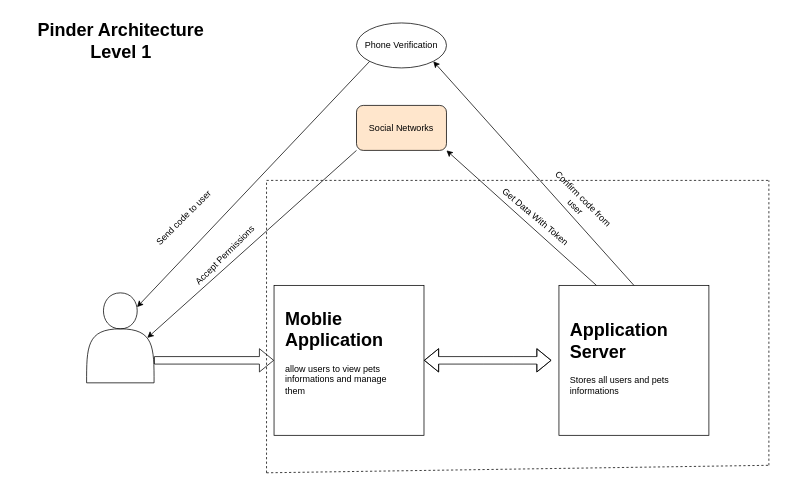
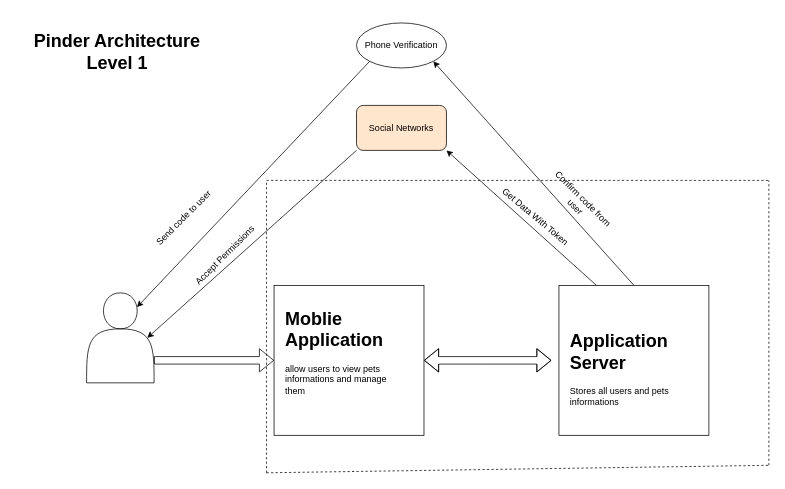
- <mxCell id="18" value="&lt;h1 style=&quot;text-align: center&quot;&gt;Pinder Architecture Level 1&lt;/h1&gt;&lt;p&gt;&lt;br&gt;&lt;/p&gt;" style="text;html=1;strokeColor=none;fillColor=none;spacing=5;spacingTop=-20;whiteSpace=wrap;overflow=hidden;rounded=0;" parent="1" vertex="1"><mxGeometry x="20" y="20" width="280" height="120" as="geometry" /></mxCell>
+ <mxCell id="18" value="&lt;h1 style=&quot;text-align: center&quot;&gt;Pinder Architecture Level 1&lt;/h1&gt;&lt;p&gt;&lt;br&gt;&lt;/p&gt;" style="text;html=1;strokeColor=none;fillColor=none;spacing=5;spacingTop=-20;whiteSpace=wrap;overflow=hidden;rounded=0;" parent="1" vertex="1"><mxGeometry x="15" y="35" width="280" height="120" as="geometry" /></mxCell>
- <mxCell id="8" value="&lt;h1&gt;Application Server&lt;/h1&gt;&lt;p&gt;Stores all users and pets informations&lt;/p&gt;" style="text;html=1;strokeColor=none;fillColor=none;spacing=5;spacingTop=-20;whiteSpace=wrap;overflow=hidden;rounded=0;" parent="1" vertex="1"><mxGeometry x="755" y="420" width="180" height="140" as="geometry" /></mxCell>
+ <mxCell id="8" value="&lt;h1&gt;Application Server&lt;/h1&gt;&lt;p&gt;Stores all users and pets informations&lt;/p&gt;" style="text;html=1;strokeColor=none;fillColor=none;spacing=5;spacingTop=-20;whiteSpace=wrap;overflow=hidden;rounded=0;" parent="1" vertex="1"><mxGeometry x="755" y="435" width="180" height="140" as="geometry" /></mxCell>
